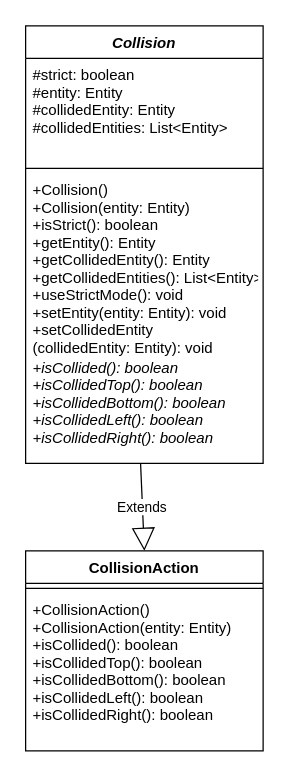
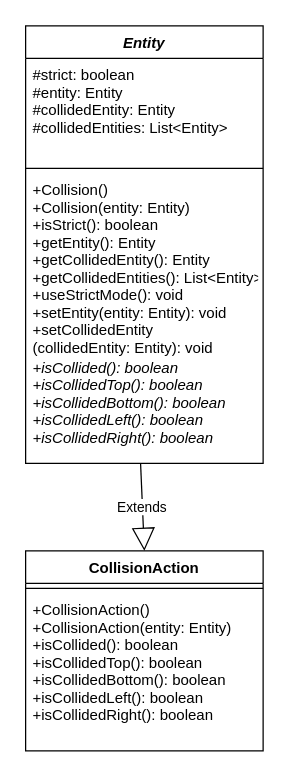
- <mxCell id="5" value="Collision" style="swimlane;fontStyle=3;align=center;verticalAlign=top;childLayout=stackLayout;horizontal=1;startSize=26;horizontalStack=0;resizeParent=1;resizeParentMax=0;resizeLast=0;collapsible=1;marginBottom=0;" vertex="1" parent="1"><mxGeometry x="20" y="20" width="190" height="350" as="geometry" /></mxCell>
+ <mxCell id="5" value="Entity" style="swimlane;fontStyle=3;align=center;verticalAlign=top;childLayout=stackLayout;horizontal=1;startSize=26;horizontalStack=0;resizeParent=1;resizeParentMax=0;resizeLast=0;collapsible=1;marginBottom=0;" vertex="1" parent="1"><mxGeometry x="20" y="20" width="190" height="350" as="geometry" /></mxCell>
